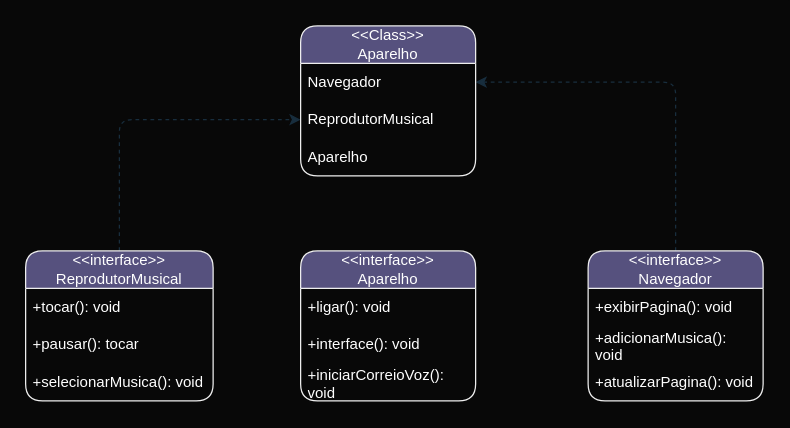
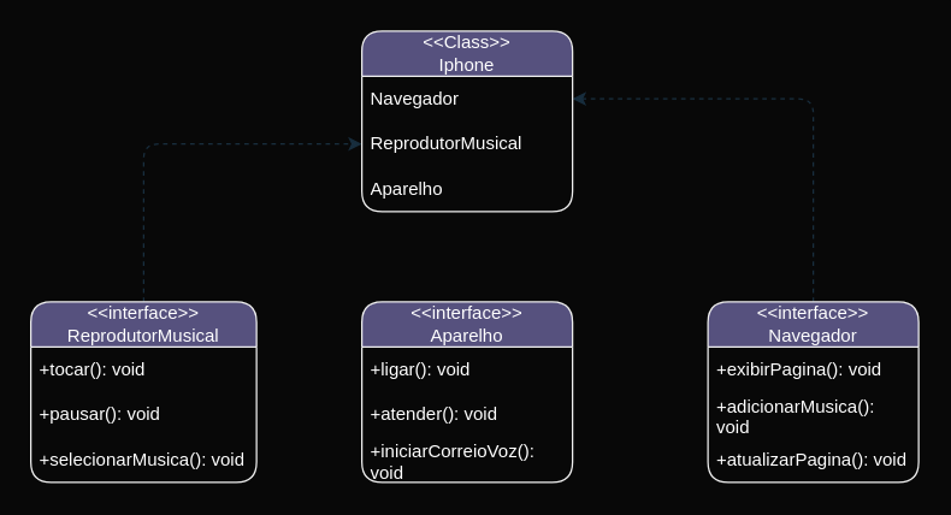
- <mxCell id="16" value="&amp;lt;&amp;lt;Class&amp;gt;&amp;gt;&lt;br&gt;Aparelho" style="swimlane;fontStyle=0;childLayout=stackLayout;horizontal=1;startSize=30;horizontalStack=0;resizeParent=1;resizeParentMax=0;resizeLast=0;collapsible=1;marginBottom=0;whiteSpace=wrap;html=1;rounded=1;labelBackgroundColor=none;fillColor=#56517E;strokeColor=#EEEEEE;fontColor=#FFFFFF;" parent="1" vertex="1"><mxGeometry x="240" y="20" width="140" height="120" as="geometry" /></mxCell>
+ <mxCell id="16" value="&amp;lt;&amp;lt;Class&amp;gt;&amp;gt;&lt;br&gt;Iphone" style="swimlane;fontStyle=0;childLayout=stackLayout;horizontal=1;startSize=30;horizontalStack=0;resizeParent=1;resizeParentMax=0;resizeLast=0;collapsible=1;marginBottom=0;whiteSpace=wrap;html=1;rounded=1;labelBackgroundColor=none;fillColor=#56517E;strokeColor=#EEEEEE;fontColor=#FFFFFF;" parent="1" vertex="1"><mxGeometry x="240" y="20" width="140" height="120" as="geometry" /></mxCell>
- <mxCell id="14" value="+pausar(): tocar" style="text;strokeColor=none;fillColor=none;align=left;verticalAlign=middle;spacingLeft=4;spacingRight=4;overflow=hidden;points=[[0,0.5],[1,0.5]];portConstraint=eastwest;rotatable=0;whiteSpace=wrap;html=1;rounded=1;labelBackgroundColor=none;fontColor=#FFFFFF;" parent="12" vertex="1"><mxGeometry y="60" width="150" height="30" as="geometry" /></mxCell>
+ <mxCell id="14" value="+pausar(): void" style="text;strokeColor=none;fillColor=none;align=left;verticalAlign=middle;spacingLeft=4;spacingRight=4;overflow=hidden;points=[[0,0.5],[1,0.5]];portConstraint=eastwest;rotatable=0;whiteSpace=wrap;html=1;rounded=1;labelBackgroundColor=none;fontColor=#FFFFFF;" parent="12" vertex="1"><mxGeometry y="60" width="150" height="30" as="geometry" /></mxCell>
- <mxCell id="9" value="+interface(): void" style="text;strokeColor=none;fillColor=none;align=left;verticalAlign=middle;spacingLeft=4;spacingRight=4;overflow=hidden;points=[[0,0.5],[1,0.5]];portConstraint=eastwest;rotatable=0;whiteSpace=wrap;html=1;rounded=1;labelBackgroundColor=none;fontColor=#FFFFFF;" parent="7" vertex="1"><mxGeometry y="60" width="140" height="30" as="geometry" /></mxCell>
+ <mxCell id="9" value="+atender(): void" style="text;strokeColor=none;fillColor=none;align=left;verticalAlign=middle;spacingLeft=4;spacingRight=4;overflow=hidden;points=[[0,0.5],[1,0.5]];portConstraint=eastwest;rotatable=0;whiteSpace=wrap;html=1;rounded=1;labelBackgroundColor=none;fontColor=#FFFFFF;" parent="7" vertex="1"><mxGeometry y="60" width="140" height="30" as="geometry" /></mxCell>
